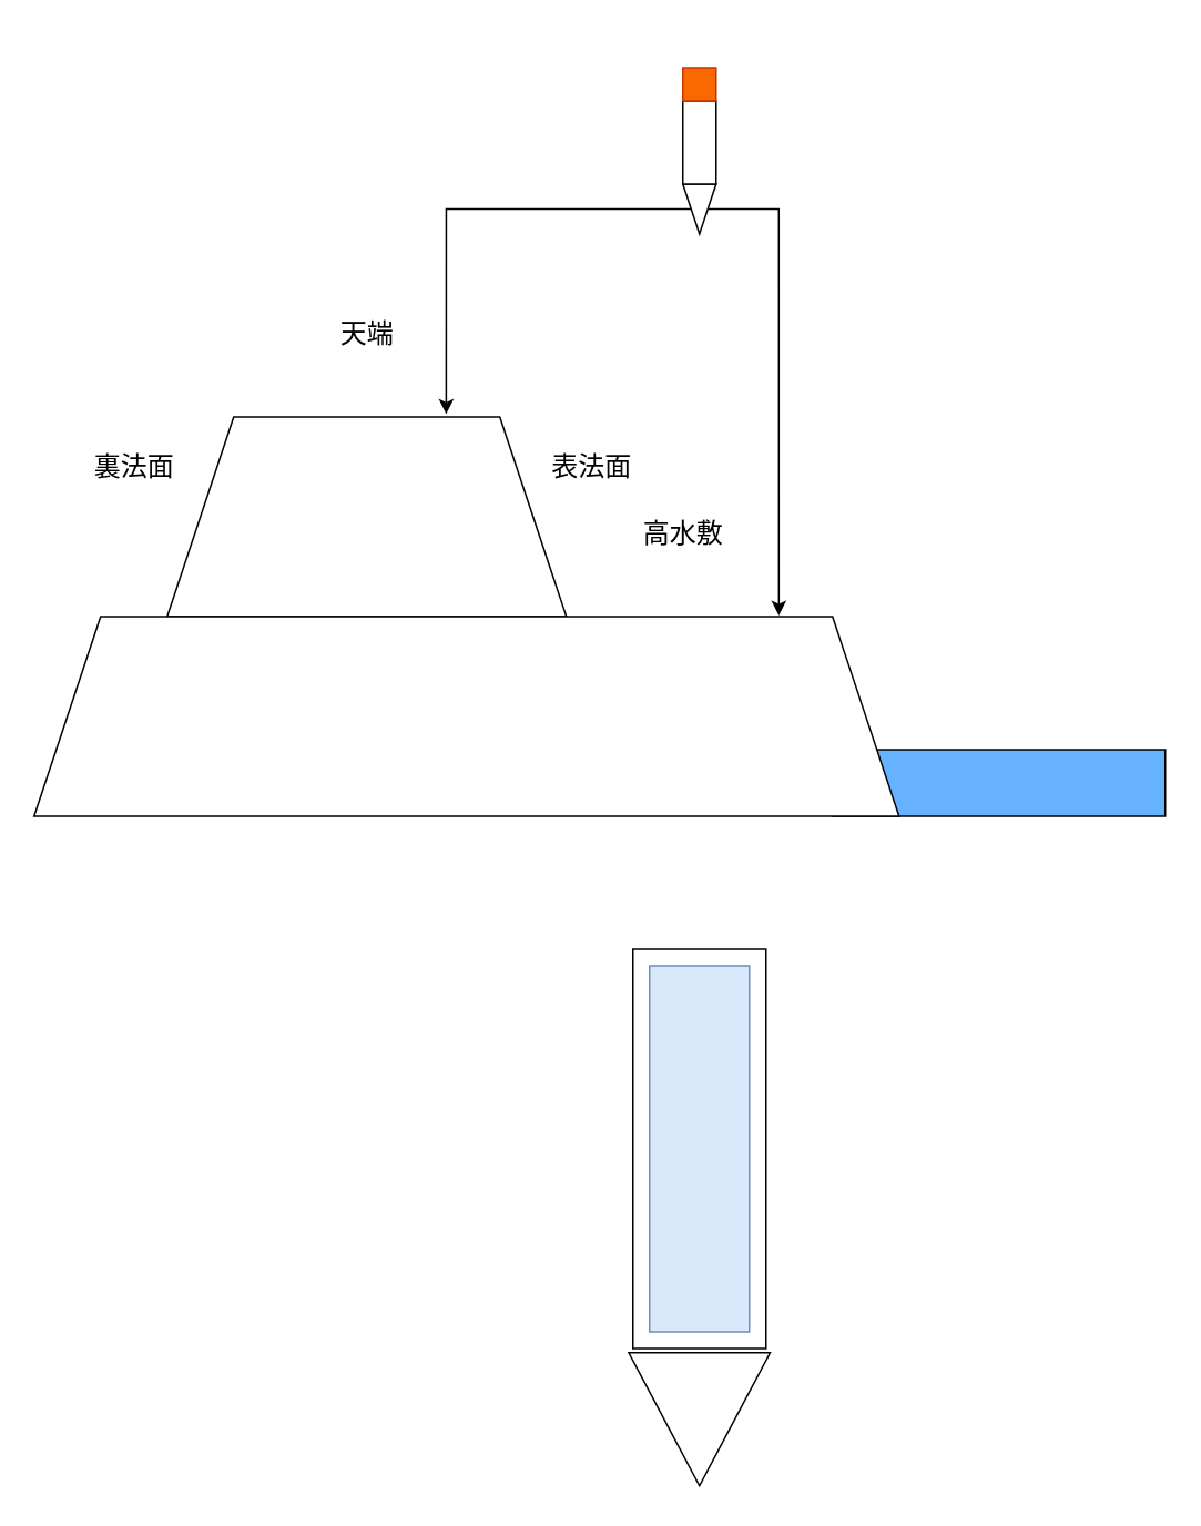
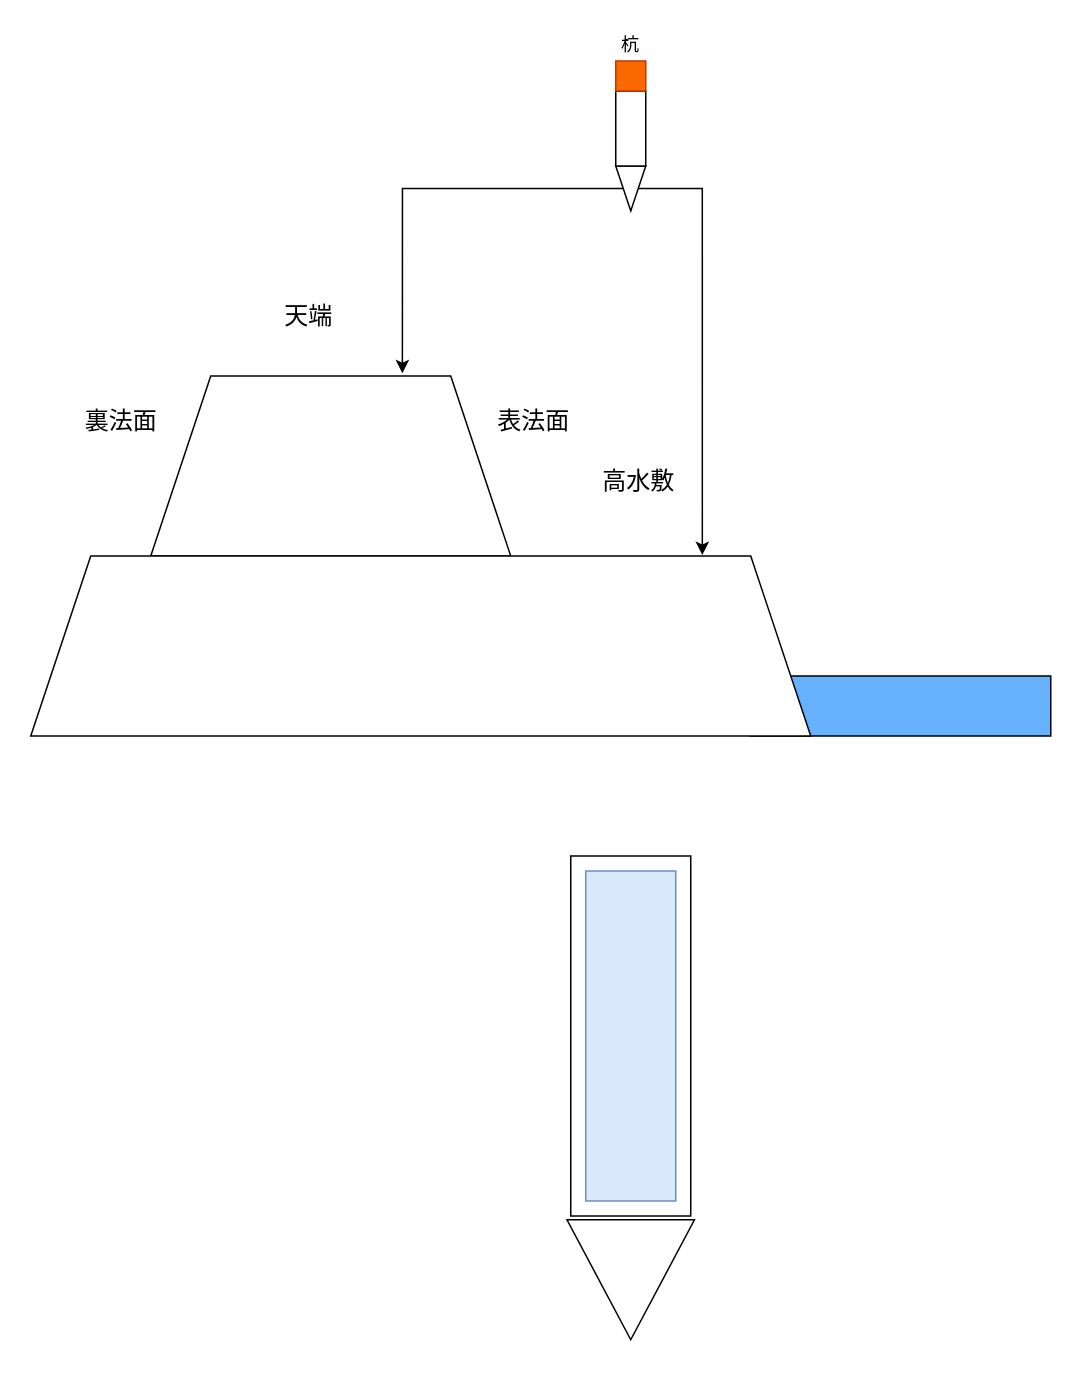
+ <mxCell id="17" value="杭" style="text;html=1;strokeColor=none;fillColor=none;align=center;verticalAlign=middle;whiteSpace=wrap;rounded=0;" vertex="1" parent="1"><mxGeometry x="400" y="20" width="40" height="20" as="geometry" /></mxCell>
- <mxCell id="5" value="天端" style="text;html=1;align=center;verticalAlign=middle;resizable=0;points=[];autosize=1;fontSize=16;" vertex="1" parent="1"><mxGeometry x="195" y="190" width="50" height="20" as="geometry" /></mxCell>
+ <mxCell id="5" value="天端" style="text;html=1;align=center;verticalAlign=middle;resizable=0;points=[];autosize=1;fontSize=16;" vertex="1" parent="1"><mxGeometry x="180" y="200" width="50" height="20" as="geometry" /></mxCell>
- <mxCell id="6" value="高水敷" style="text;html=1;align=center;verticalAlign=middle;resizable=0;points=[];autosize=1;fontSize=16;" vertex="1" parent="1"><mxGeometry x="380" y="310" width="60" height="20" as="geometry" /></mxCell>
+ <mxCell id="6" value="高水敷" style="text;html=1;align=center;verticalAlign=middle;resizable=0;points=[];autosize=1;fontSize=16;" vertex="1" parent="1"><mxGeometry x="395" y="310" width="60" height="20" as="geometry" /></mxCell>
